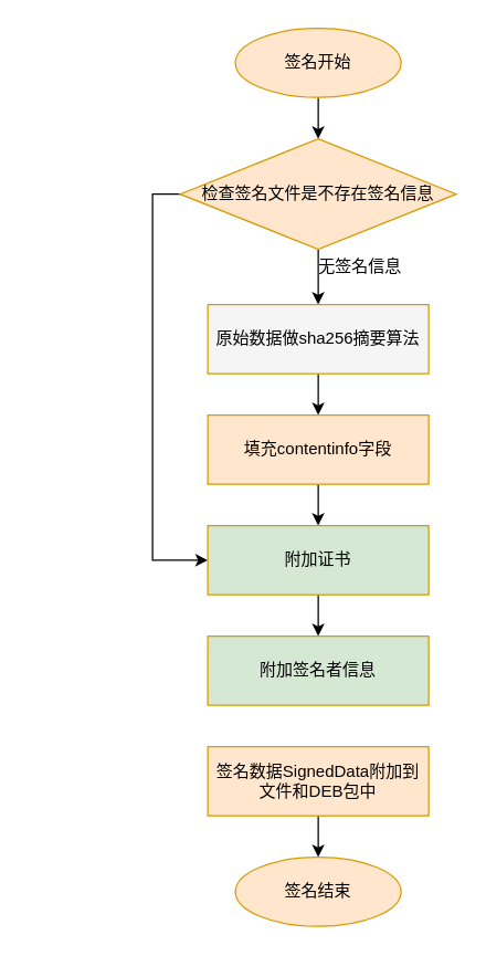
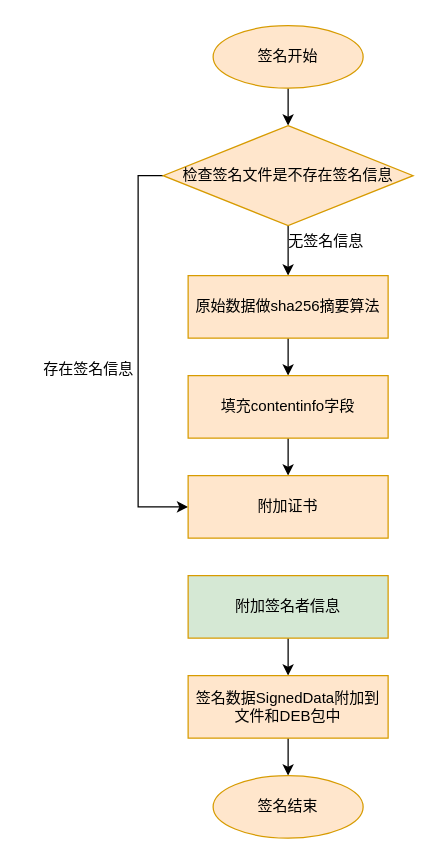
- <mxCell id="8" value="原始数据做sha256摘要算法" style="rounded=0;whiteSpace=wrap;html=1;fillColor=#f5f5f5;strokeColor=#d79b00;" vertex="1" parent="1"><mxGeometry x="150" y="220" width="160" height="50" as="geometry" /></mxCell>
+ <mxCell id="8" value="原始数据做sha256摘要算法" style="rounded=0;whiteSpace=wrap;html=1;fillColor=#ffe6cc;strokeColor=#d79b00;" vertex="1" parent="1"><mxGeometry x="150" y="220" width="160" height="50" as="geometry" /></mxCell>
+ <mxCell id="19" value="存在签名信息" style="text;html=1;align=center;verticalAlign=middle;resizable=0;points=[];autosize=1;strokeColor=none;fillColor=none;" vertex="1" parent="1"><mxGeometry x="20" y="280" width="100" height="30" as="geometry" /></mxCell>
- <mxCell id="12" value="附加证书" style="rounded=0;whiteSpace=wrap;html=1;fillColor=#d5e8d4;strokeColor=#d79b00;" vertex="1" parent="1"><mxGeometry x="150" y="380" width="160" height="50" as="geometry" /></mxCell>
+ <mxCell id="12" value="附加证书" style="rounded=0;whiteSpace=wrap;html=1;fillColor=#ffe6cc;strokeColor=#d79b00;" vertex="1" parent="1"><mxGeometry x="150" y="380" width="160" height="50" as="geometry" /></mxCell>
- <mxCell id="11" style="edgeStyle=orthogonalEdgeStyle;rounded=0;orthogonalLoop=1;jettySize=auto;html=1;exitX=0.5;exitY=1;exitDx=0;exitDy=0;" edge="1" parent="1" source="12" target="14"><mxGeometry relative="1" as="geometry" /></mxCell>
+ <mxCell id="13" style="edgeStyle=orthogonalEdgeStyle;rounded=0;orthogonalLoop=1;jettySize=auto;html=1;exitX=0.5;exitY=1;exitDx=0;exitDy=0;" edge="1" parent="1" source="14" target="16"><mxGeometry relative="1" as="geometry" /></mxCell>
